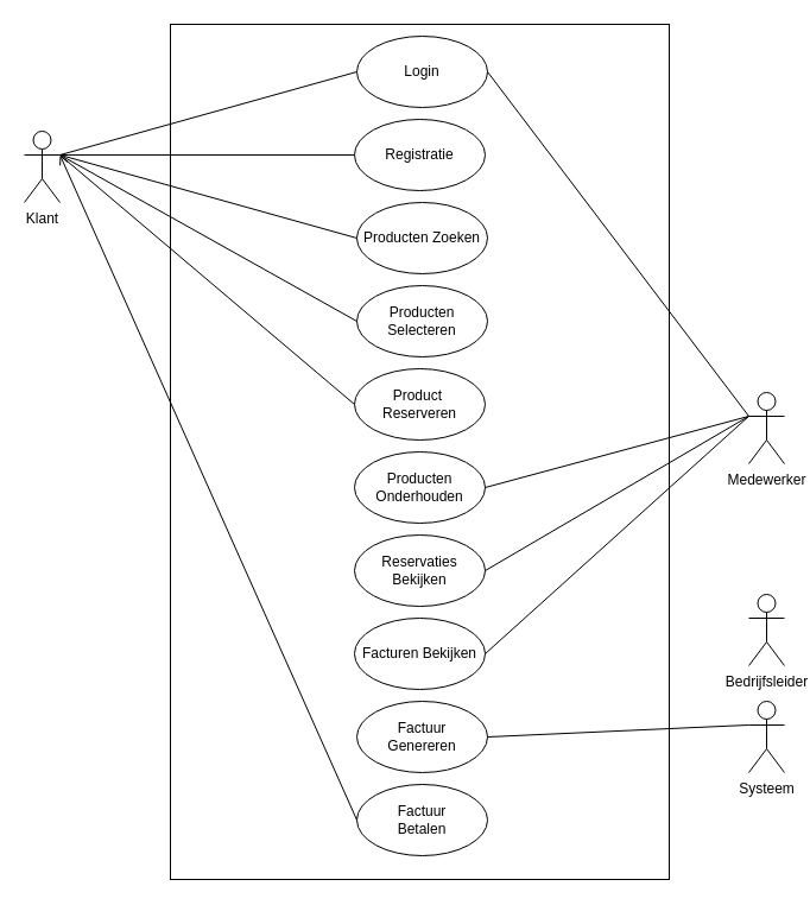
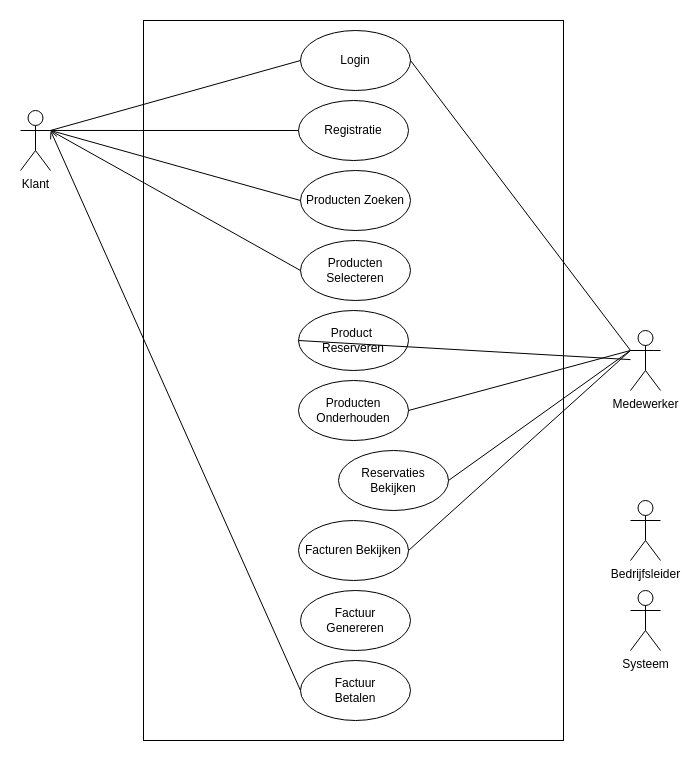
- <mxCell id="16" value="" style="endArrow=none;html=1;entryX=1;entryY=0.333;entryDx=0;entryDy=0;entryPerimeter=0;exitX=0;exitY=0.5;exitDx=0;exitDy=0;" edge="1" parent="1" source="15" target="3"><mxGeometry width="50" height="50" relative="1" as="geometry"><mxPoint x="40" y="290" as="sourcePoint" /><mxPoint x="90" y="240" as="targetPoint" /></mxGeometry></mxCell>
+ <mxCell id="16" value="" style="endArrow=none;html=1;exitX=0;exitY=0.5;exitDx=0;exitDy=0;" edge="1" parent="1" source="15" target="4"><mxGeometry width="50" height="50" relative="1" as="geometry"><mxPoint x="40" y="290" as="sourcePoint" /><mxPoint x="90" y="240" as="targetPoint" /></mxGeometry></mxCell>
- <mxCell id="19" value="Reservaties Bekijken" style="ellipse;whiteSpace=wrap;html=1;" vertex="1" parent="1"><mxGeometry x="298" y="450" width="110" height="60" as="geometry" /></mxCell>
+ <mxCell id="19" value="Reservaties Bekijken" style="ellipse;whiteSpace=wrap;html=1;" vertex="1" parent="1"><mxGeometry x="338" y="450" width="110" height="60" as="geometry" /></mxCell>
- <mxCell id="23" value="" style="endArrow=none;html=1;entryX=0;entryY=0.333;entryDx=0;entryDy=0;entryPerimeter=0;exitX=1;exitY=0.5;exitDx=0;exitDy=0;" edge="1" parent="1" source="21" target="22"><mxGeometry width="50" height="50" relative="1" as="geometry"><mxPoint x="30" y="570" as="sourcePoint" /><mxPoint x="80" y="520" as="targetPoint" /></mxGeometry></mxCell>
